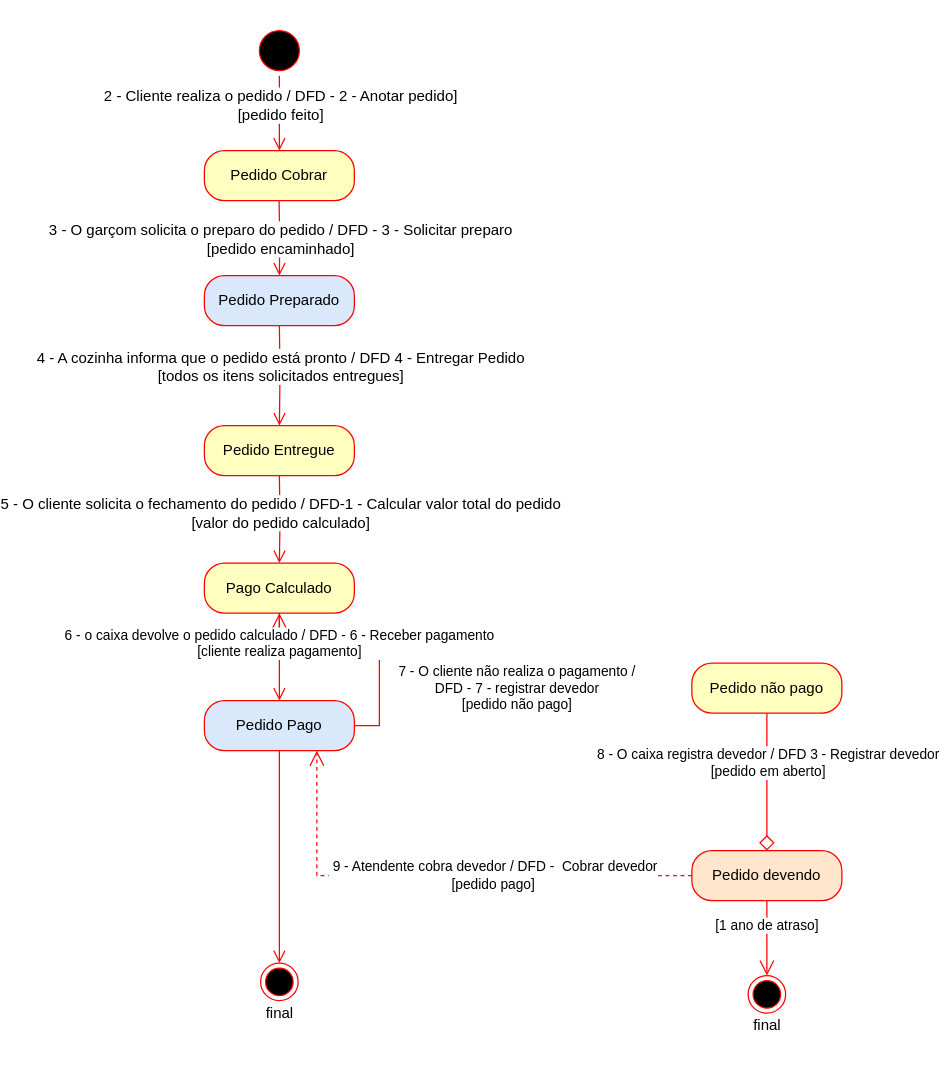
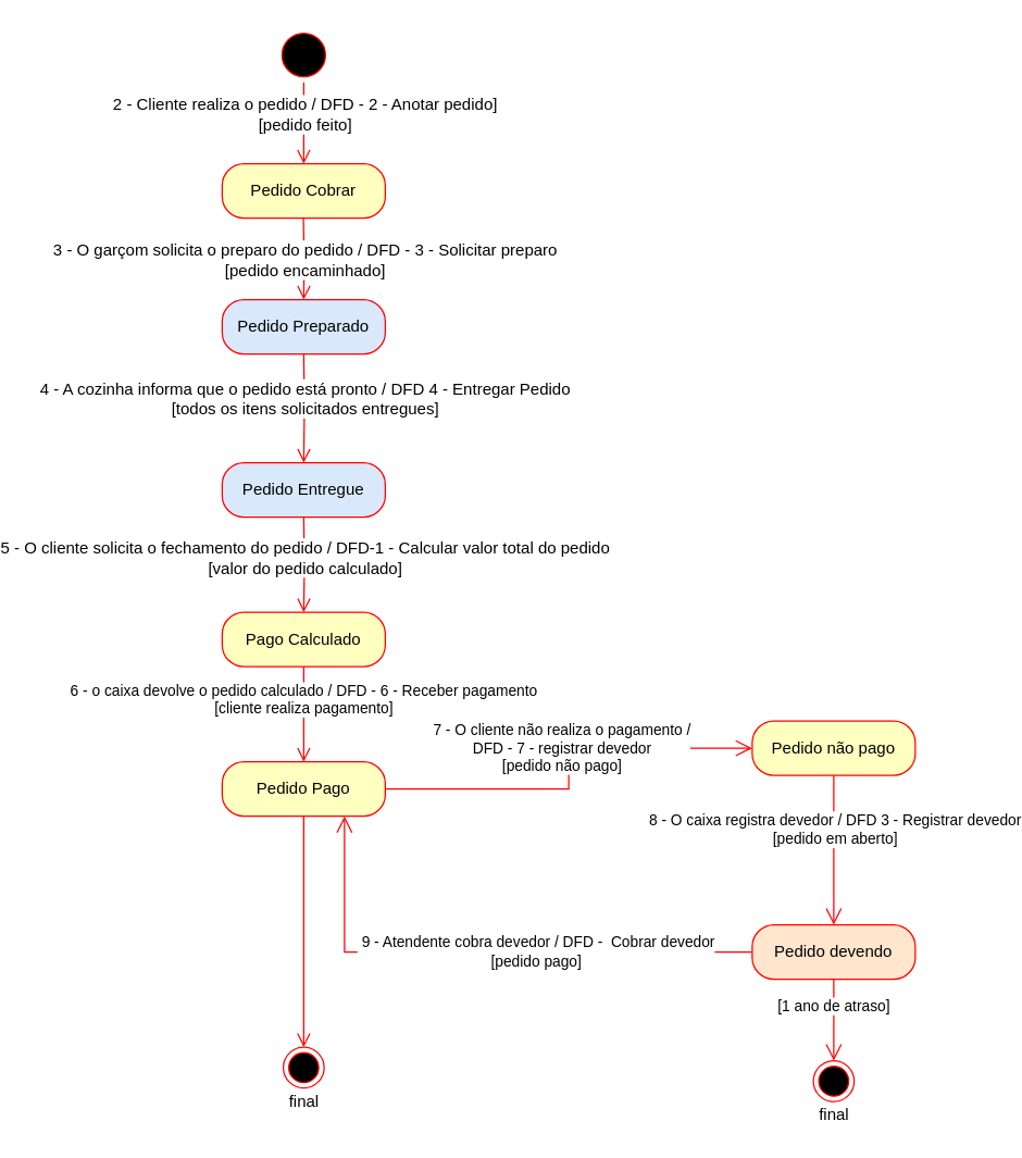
- <mxCell id="9" value="Pedido Entregue" style="rounded=1;whiteSpace=wrap;html=1;arcSize=40;fontColor=#000000;fillColor=#ffffc0;strokeColor=#ff0000;" parent="1" vertex="1"><mxGeometry x="20" y="340" width="120" height="40" as="geometry" /></mxCell>
+ <mxCell id="9" value="Pedido Entregue" style="rounded=1;whiteSpace=wrap;html=1;arcSize=40;fontColor=#000000;fillColor=#dae8fc;strokeColor=#ff0000;" parent="1" vertex="1"><mxGeometry x="20" y="340" width="120" height="40" as="geometry" /></mxCell>
- <mxCell id="18" style="edgeStyle=orthogonalEdgeStyle;rounded=0;orthogonalLoop=1;jettySize=auto;html=1;strokeColor=#FF0000;endArrow=open;endFill=0;startSize=6;endSize=10;exitX=1;exitY=0.5;exitDx=0;exitDy=0;" parent="1" source="14" target="17" edge="1"><mxGeometry relative="1" as="geometry"><mxPoint x="180" y="580" as="targetPoint" /></mxGeometry></mxCell>
+ <mxCell id="18" style="edgeStyle=orthogonalEdgeStyle;rounded=0;orthogonalLoop=1;jettySize=auto;html=1;strokeColor=#FF0000;endArrow=open;endFill=0;startSize=6;endSize=10;exitX=1;exitY=0.5;exitDx=0;exitDy=0;entryX=0;entryY=0.5;entryDx=0;entryDy=0;" parent="1" source="14" target="22" edge="1"><mxGeometry relative="1" as="geometry"><mxPoint x="180" y="580" as="targetPoint" /></mxGeometry></mxCell>
- <mxCell id="14" value="Pedido Pago" style="rounded=1;whiteSpace=wrap;html=1;arcSize=40;fontColor=#000000;fillColor=#dae8fc;strokeColor=#ff0000;" parent="1" vertex="1"><mxGeometry x="20" y="560" width="120" height="40" as="geometry" /></mxCell>
+ <mxCell id="14" value="Pedido Pago" style="rounded=1;whiteSpace=wrap;html=1;arcSize=40;fontColor=#000000;fillColor=#ffffc0;strokeColor=#ff0000;" parent="1" vertex="1"><mxGeometry x="20" y="560" width="120" height="40" as="geometry" /></mxCell>
- <mxCell id="26" style="edgeStyle=orthogonalEdgeStyle;rounded=0;orthogonalLoop=1;jettySize=auto;html=1;entryX=0.75;entryY=1;entryDx=0;entryDy=0;strokeColor=#FF0000;endArrow=open;endFill=0;endSize=10;dashed=1;" parent="1" source="29" target="14" edge="1"><mxGeometry relative="1" as="geometry" /></mxCell>
+ <mxCell id="26" style="edgeStyle=orthogonalEdgeStyle;rounded=0;orthogonalLoop=1;jettySize=auto;html=1;entryX=0.75;entryY=1;entryDx=0;entryDy=0;strokeColor=#FF0000;endArrow=open;endFill=0;endSize=10;" parent="1" source="29" target="14" edge="1"><mxGeometry relative="1" as="geometry" /></mxCell>
- <mxCell id="20" value="7 - O cliente não realiza o pagamento / &lt;br&gt;DFD - 7 - registrar devedor&lt;br&gt;[pedido não pago]" style="edgeStyle=orthogonalEdgeStyle;rounded=0;orthogonalLoop=1;jettySize=auto;html=1;startSize=6;endArrow=diamond;endFill=0;endSize=10;strokeColor=#FF0000;entryX=0.5;entryY=0;entryDx=0;entryDy=0;" parent="1" source="22" target="29" edge="1"><mxGeometry x="-1" y="-201" relative="1" as="geometry"><mxPoint x="485" y="670" as="targetPoint" /><Array as="points" /><mxPoint x="1" y="-20" as="offset" /></mxGeometry></mxCell>
+ <mxCell id="20" value="7 - O cliente não realiza o pagamento / &lt;br&gt;DFD - 7 - registrar devedor&lt;br&gt;[pedido não pago]" style="edgeStyle=orthogonalEdgeStyle;rounded=0;orthogonalLoop=1;jettySize=auto;html=1;startSize=6;endArrow=open;endFill=0;endSize=10;strokeColor=#FF0000;entryX=0.5;entryY=0;entryDx=0;entryDy=0;" parent="1" source="22" target="29" edge="1"><mxGeometry x="-1" y="-201" relative="1" as="geometry"><mxPoint x="485" y="670" as="targetPoint" /><Array as="points" /><mxPoint x="1" y="-20" as="offset" /></mxGeometry></mxCell>
